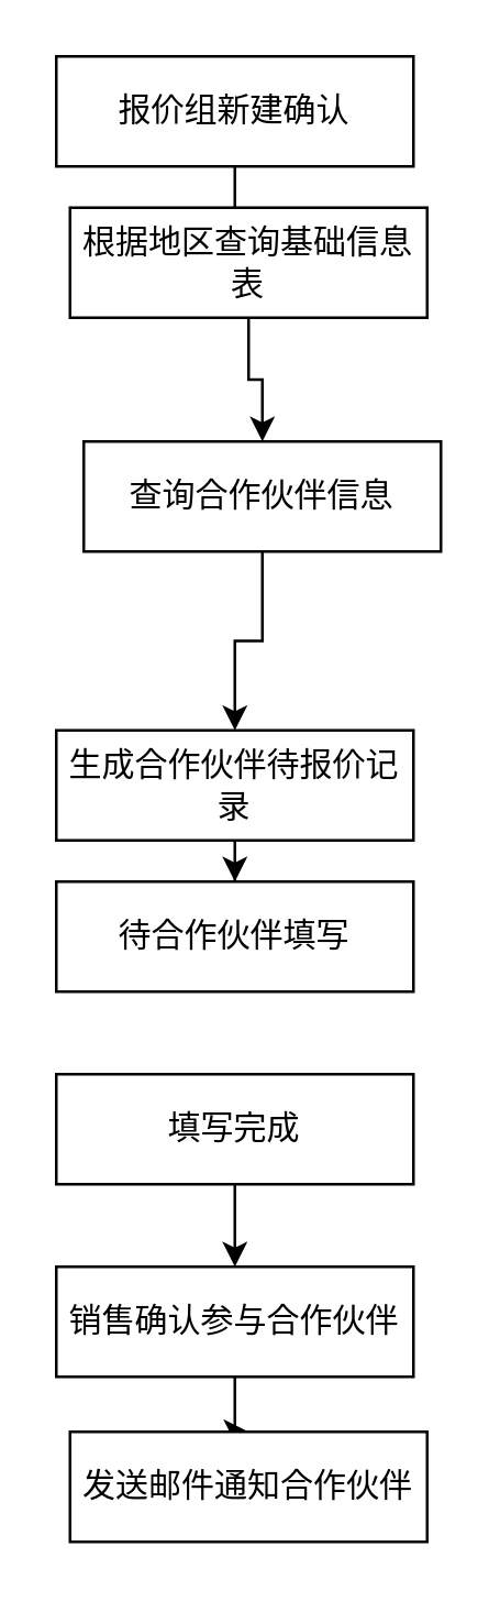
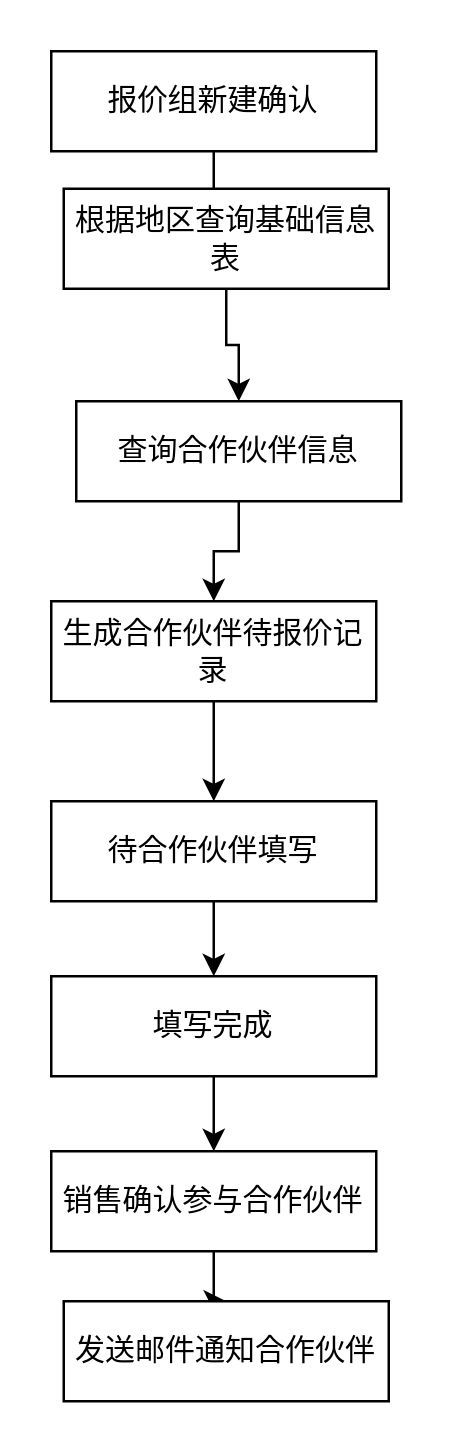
- <mxCell id="9" value="生成合作伙伴待报价记录" style="rounded=0;whiteSpace=wrap;html=1;" parent="1" vertex="1"><mxGeometry x="20" y="265" width="130" height="40" as="geometry" /></mxCell>
+ <mxCell id="9" value="生成合作伙伴待报价记录" style="rounded=0;whiteSpace=wrap;html=1;" parent="1" vertex="1"><mxGeometry x="20" y="240" width="130" height="40" as="geometry" /></mxCell>
+ <mxCell id="10" value="" style="edgeStyle=orthogonalEdgeStyle;rounded=0;orthogonalLoop=1;jettySize=auto;html=1;" parent="1" source="11" target="13" edge="1"><mxGeometry relative="1" as="geometry" /></mxCell>
